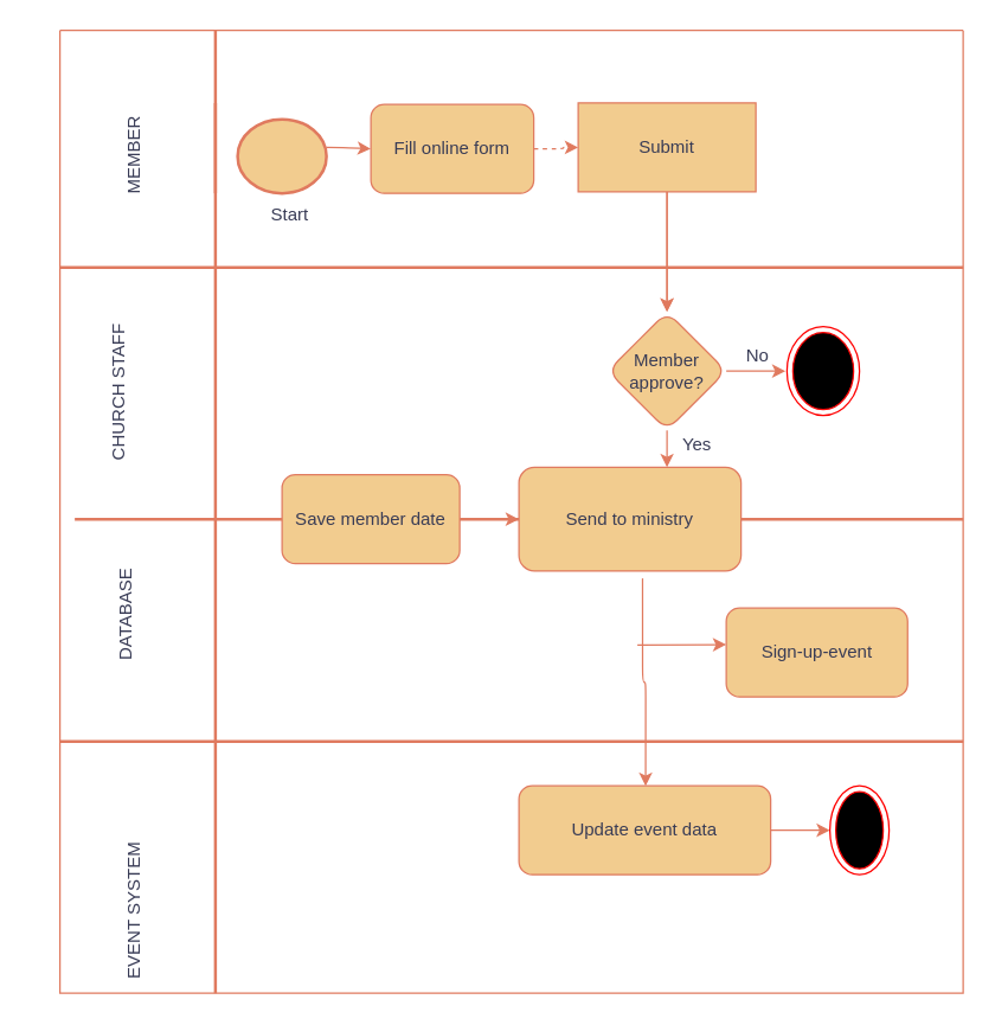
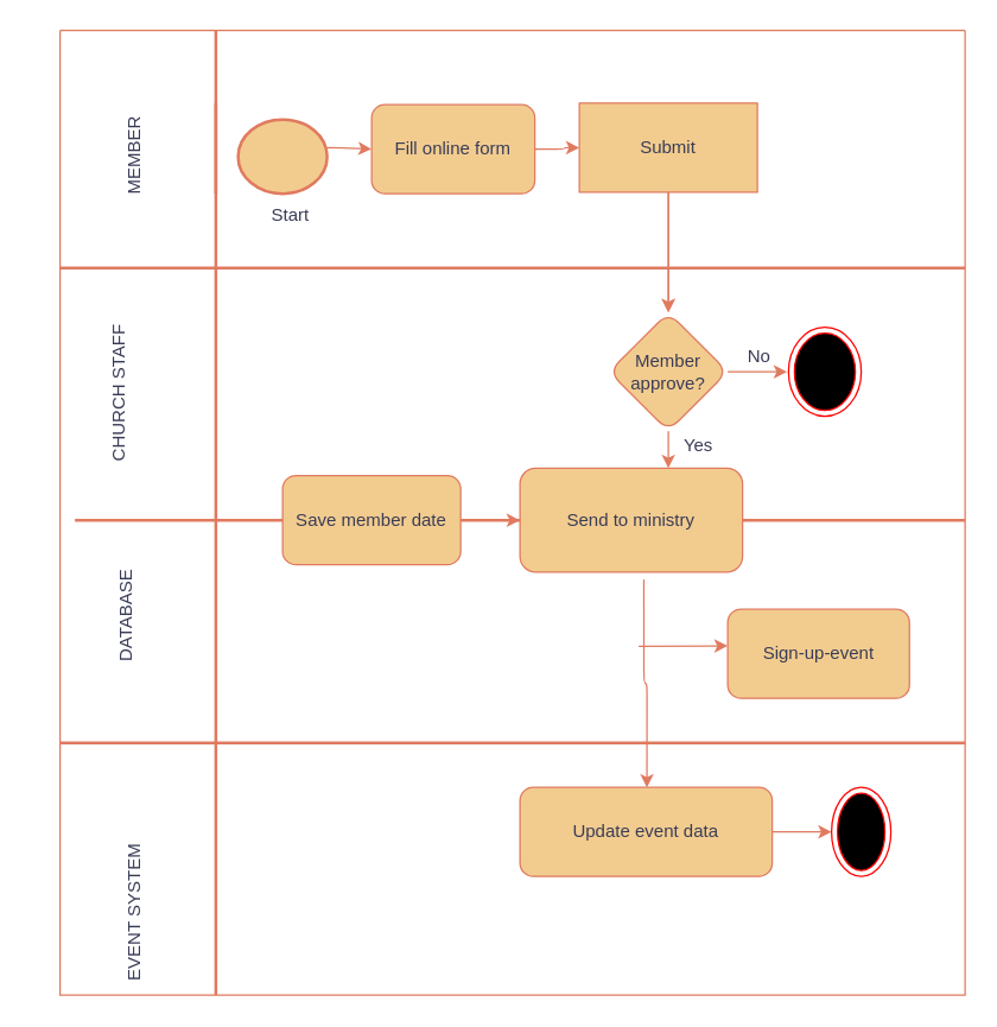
- <mxCell id="11" value="" style="edgeStyle=orthogonalEdgeStyle;rounded=1;orthogonalLoop=1;jettySize=auto;html=1;labelBackgroundColor=none;fontColor=default;strokeColor=#E07A5F;dashed=1;" parent="2" source="12" target="15" edge="1"><mxGeometry relative="1" as="geometry" /></mxCell>
+ <mxCell id="11" value="" style="edgeStyle=orthogonalEdgeStyle;rounded=1;orthogonalLoop=1;jettySize=auto;html=1;labelBackgroundColor=none;fontColor=default;strokeColor=#E07A5F;" parent="2" source="12" target="15" edge="1"><mxGeometry relative="1" as="geometry" /></mxCell>
